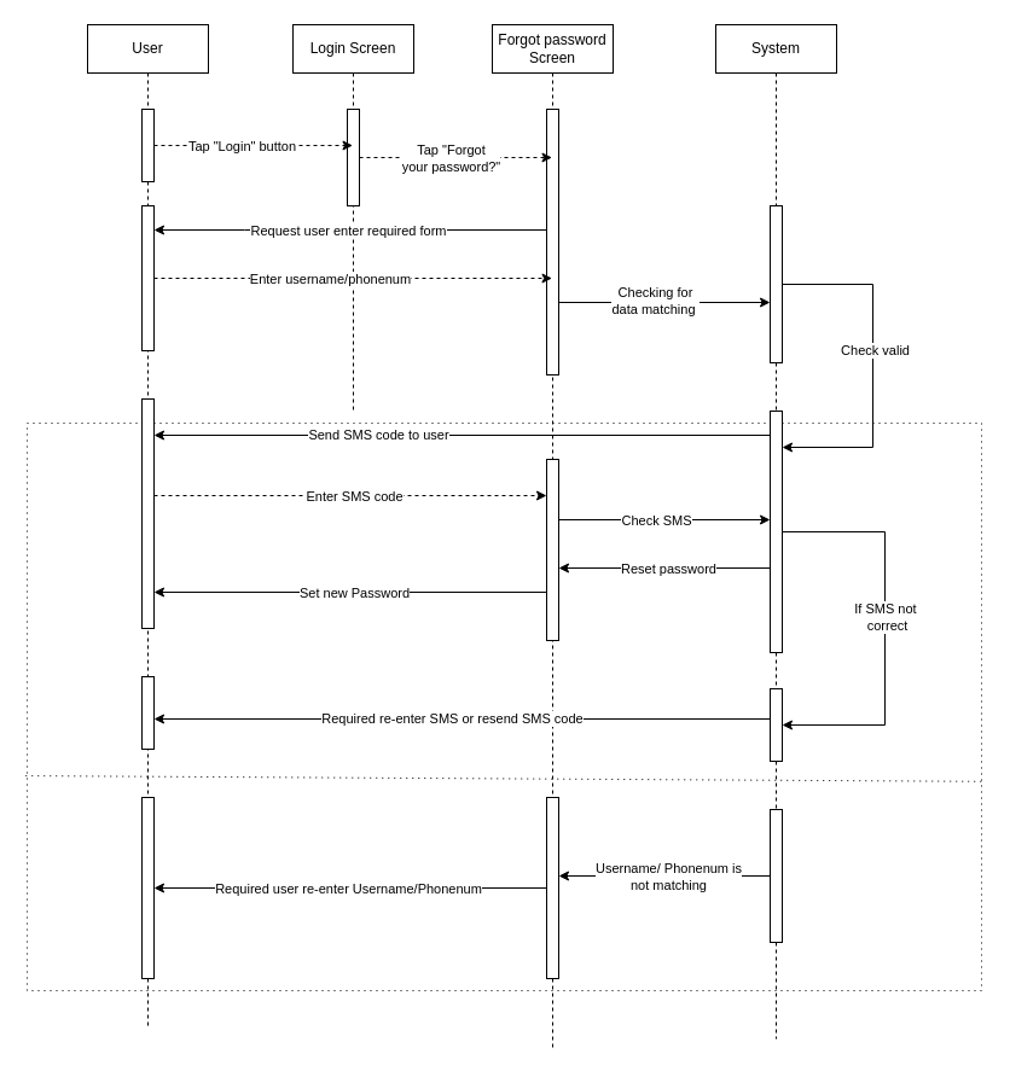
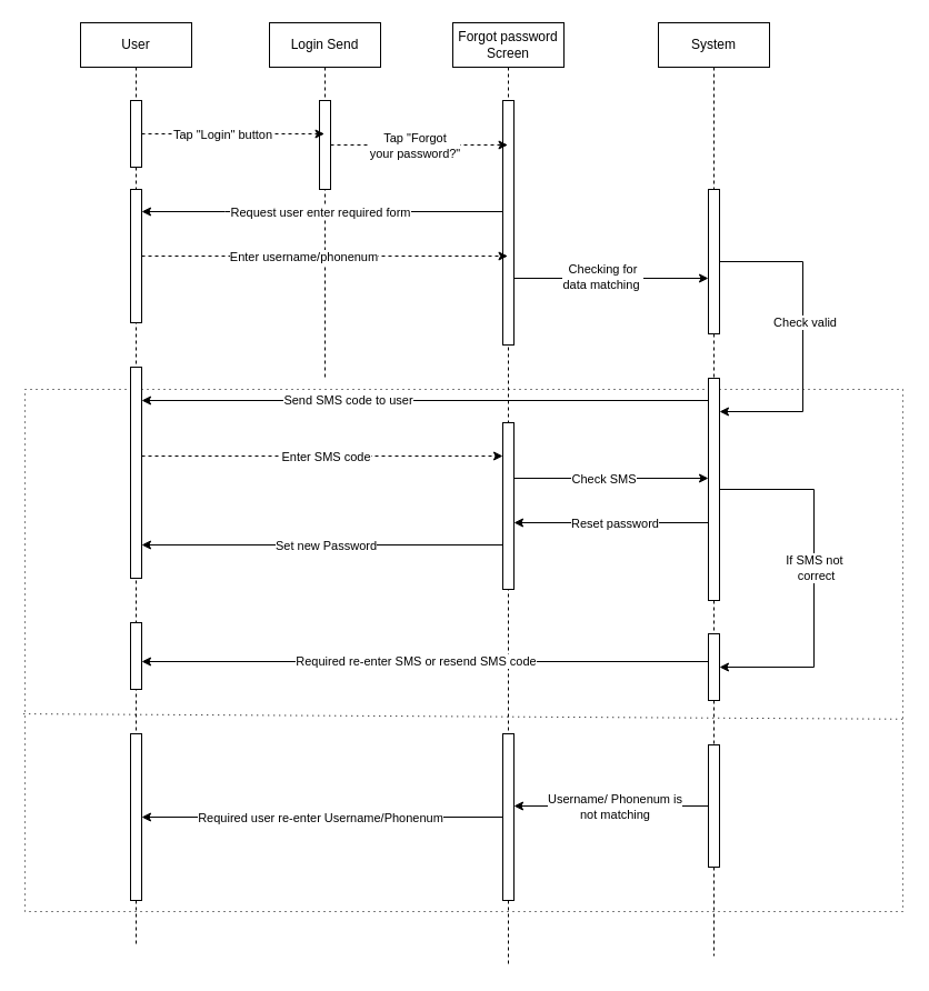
- <mxCell id="15" value="Login Screen" style="shape=umlLifeline;perimeter=lifelinePerimeter;whiteSpace=wrap;html=1;container=0;dropTarget=0;collapsible=0;recursiveResize=0;outlineConnect=0;portConstraint=eastwest;newEdgeStyle={&quot;edgeStyle&quot;:&quot;elbowEdgeStyle&quot;,&quot;elbow&quot;:&quot;vertical&quot;,&quot;curved&quot;:0,&quot;rounded&quot;:0};" vertex="1" parent="1"><mxGeometry x="242" y="20" width="100" height="320" as="geometry" /></mxCell>
+ <mxCell id="15" value="Login Send" style="shape=umlLifeline;perimeter=lifelinePerimeter;whiteSpace=wrap;html=1;container=0;dropTarget=0;collapsible=0;recursiveResize=0;outlineConnect=0;portConstraint=eastwest;newEdgeStyle={&quot;edgeStyle&quot;:&quot;elbowEdgeStyle&quot;,&quot;elbow&quot;:&quot;vertical&quot;,&quot;curved&quot;:0,&quot;rounded&quot;:0};" vertex="1" parent="1"><mxGeometry x="242" y="20" width="100" height="320" as="geometry" /></mxCell>
